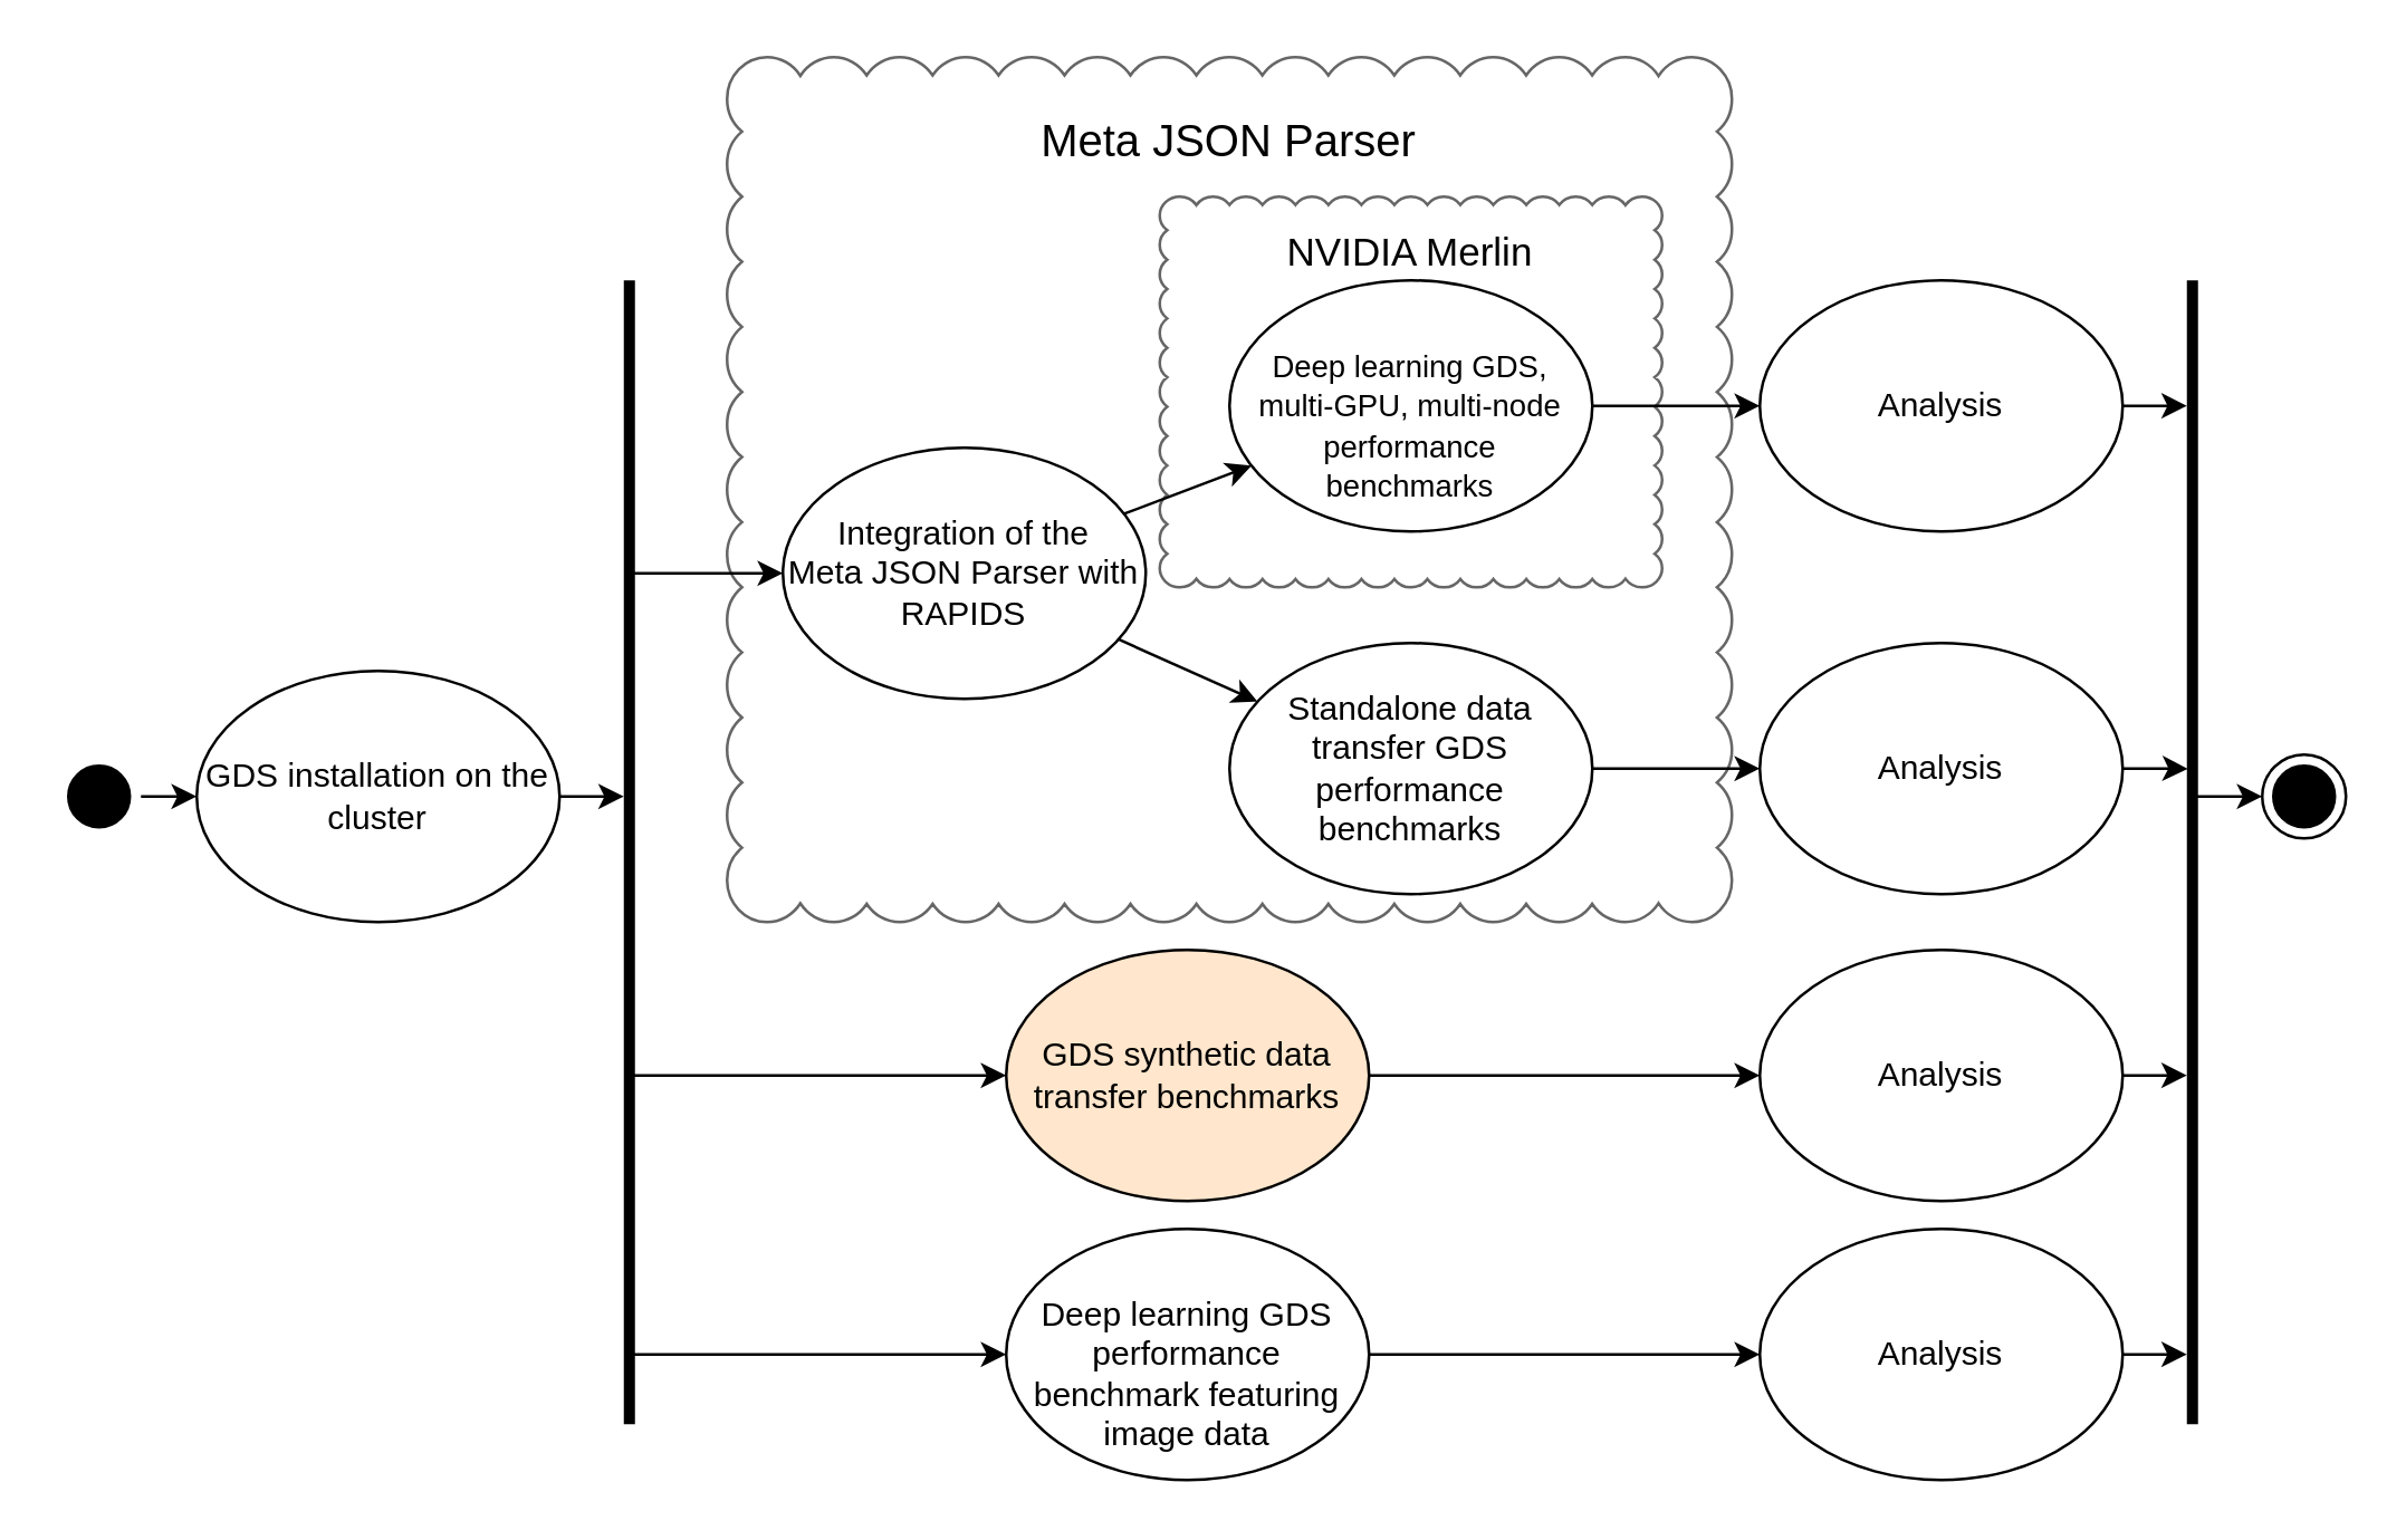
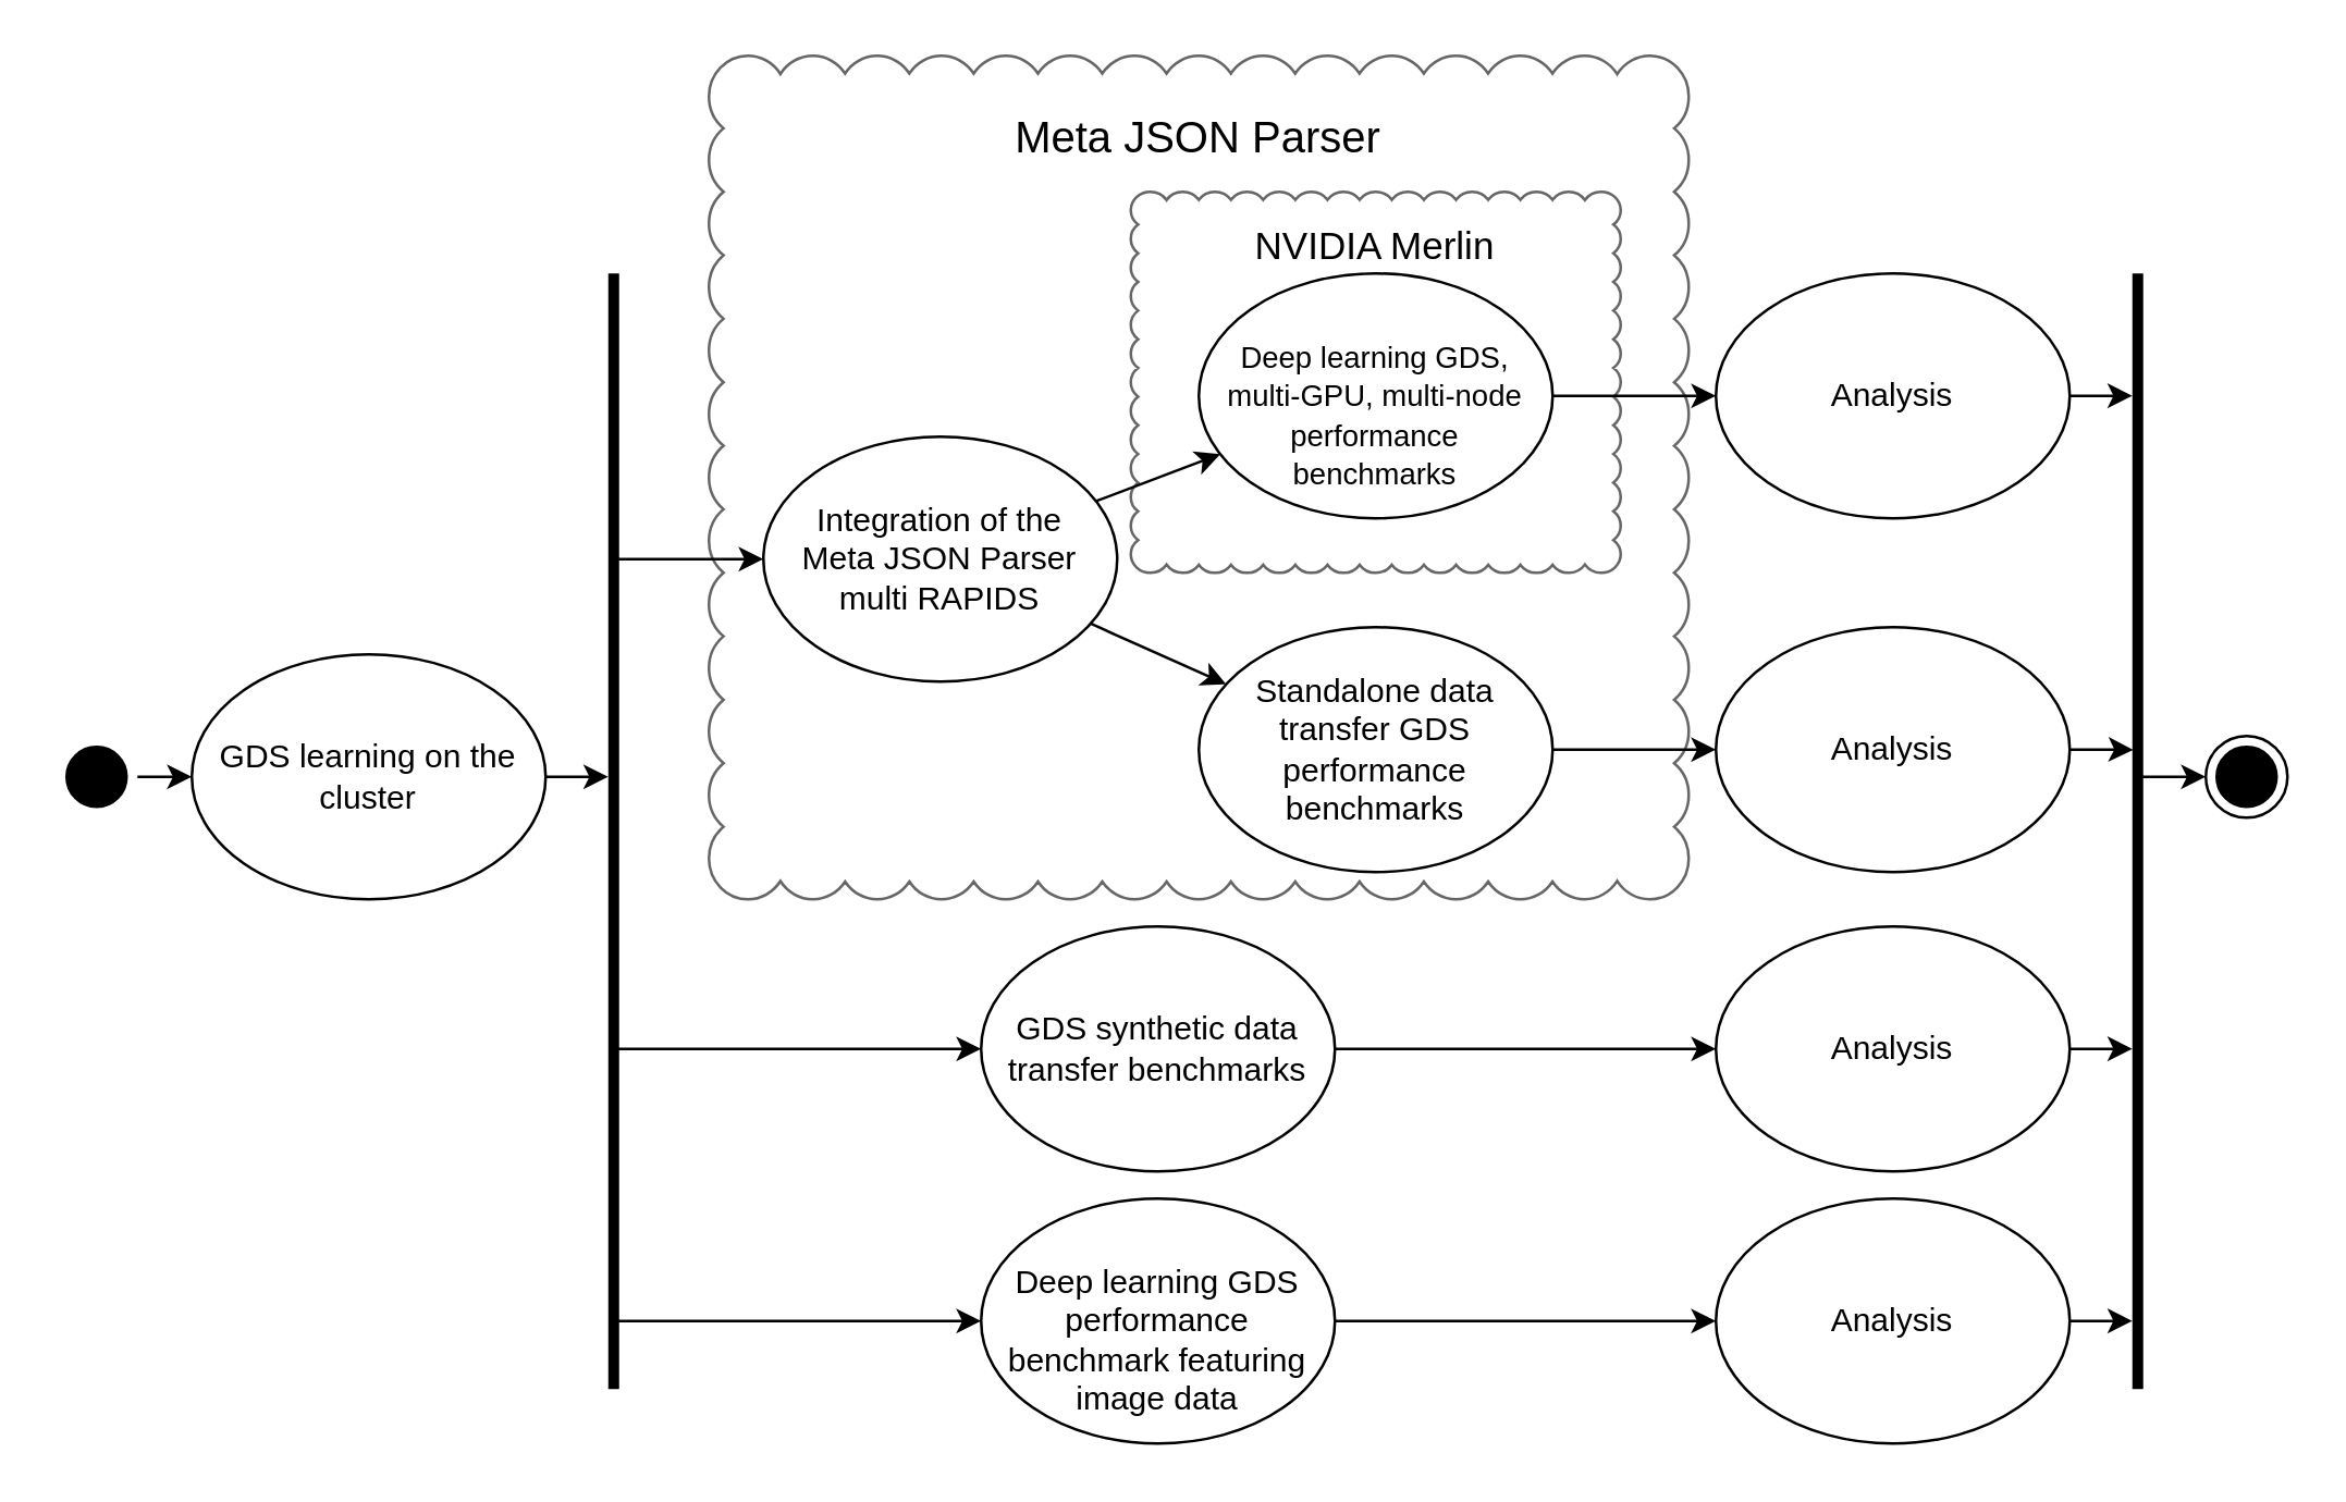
- <mxCell id="7" value="Integration of the&lt;br&gt;Meta JSON Parser with RAPIDS" style="ellipse;whiteSpace=wrap;html=1;" vertex="1" parent="1"><mxGeometry x="280" y="160" width="130" height="90" as="geometry" /></mxCell>
+ <mxCell id="7" value="Integration of the&lt;br&gt;Meta JSON Parser multi RAPIDS" style="ellipse;whiteSpace=wrap;html=1;" vertex="1" parent="1"><mxGeometry x="280" y="160" width="130" height="90" as="geometry" /></mxCell>
- <mxCell id="5" value="GDS installation on the cluster" style="ellipse;whiteSpace=wrap;html=1;" vertex="1" parent="1"><mxGeometry x="70" y="240" width="130" height="90" as="geometry" /></mxCell>
+ <mxCell id="5" value="GDS learning on the cluster" style="ellipse;whiteSpace=wrap;html=1;" vertex="1" parent="1"><mxGeometry x="70" y="240" width="130" height="90" as="geometry" /></mxCell>
- <mxCell id="15" value="GDS synthetic data transfer benchmarks" style="ellipse;whiteSpace=wrap;html=1;fillColor=#ffe6cc;" vertex="1" parent="1"><mxGeometry x="360" y="340" width="130" height="90" as="geometry" /></mxCell>
+ <mxCell id="15" value="GDS synthetic data transfer benchmarks" style="ellipse;whiteSpace=wrap;html=1;" vertex="1" parent="1"><mxGeometry x="360" y="340" width="130" height="90" as="geometry" /></mxCell>
